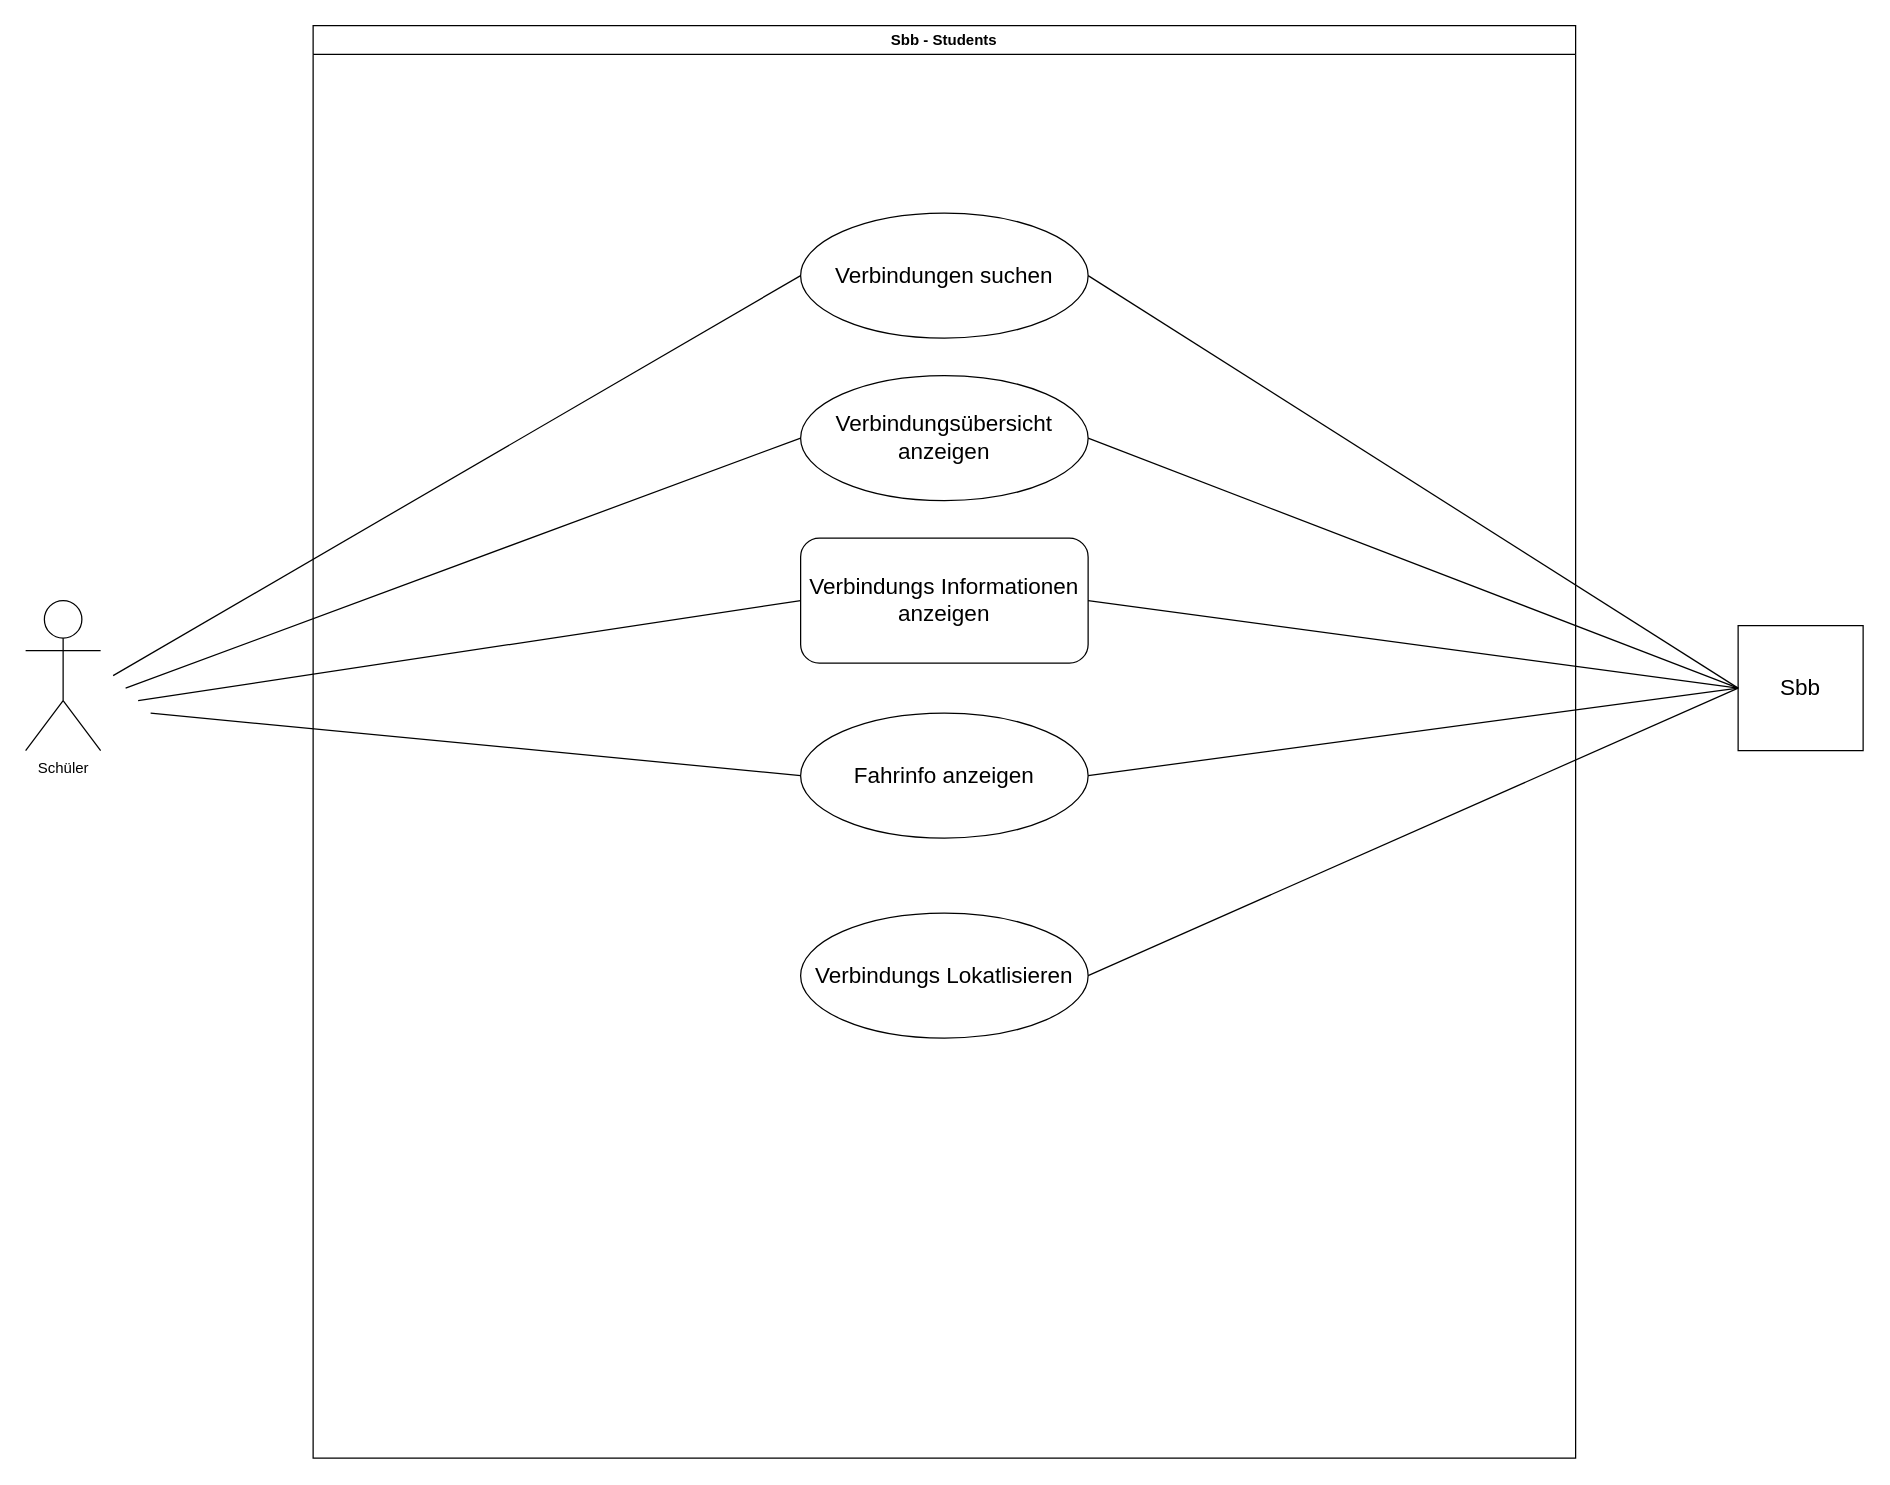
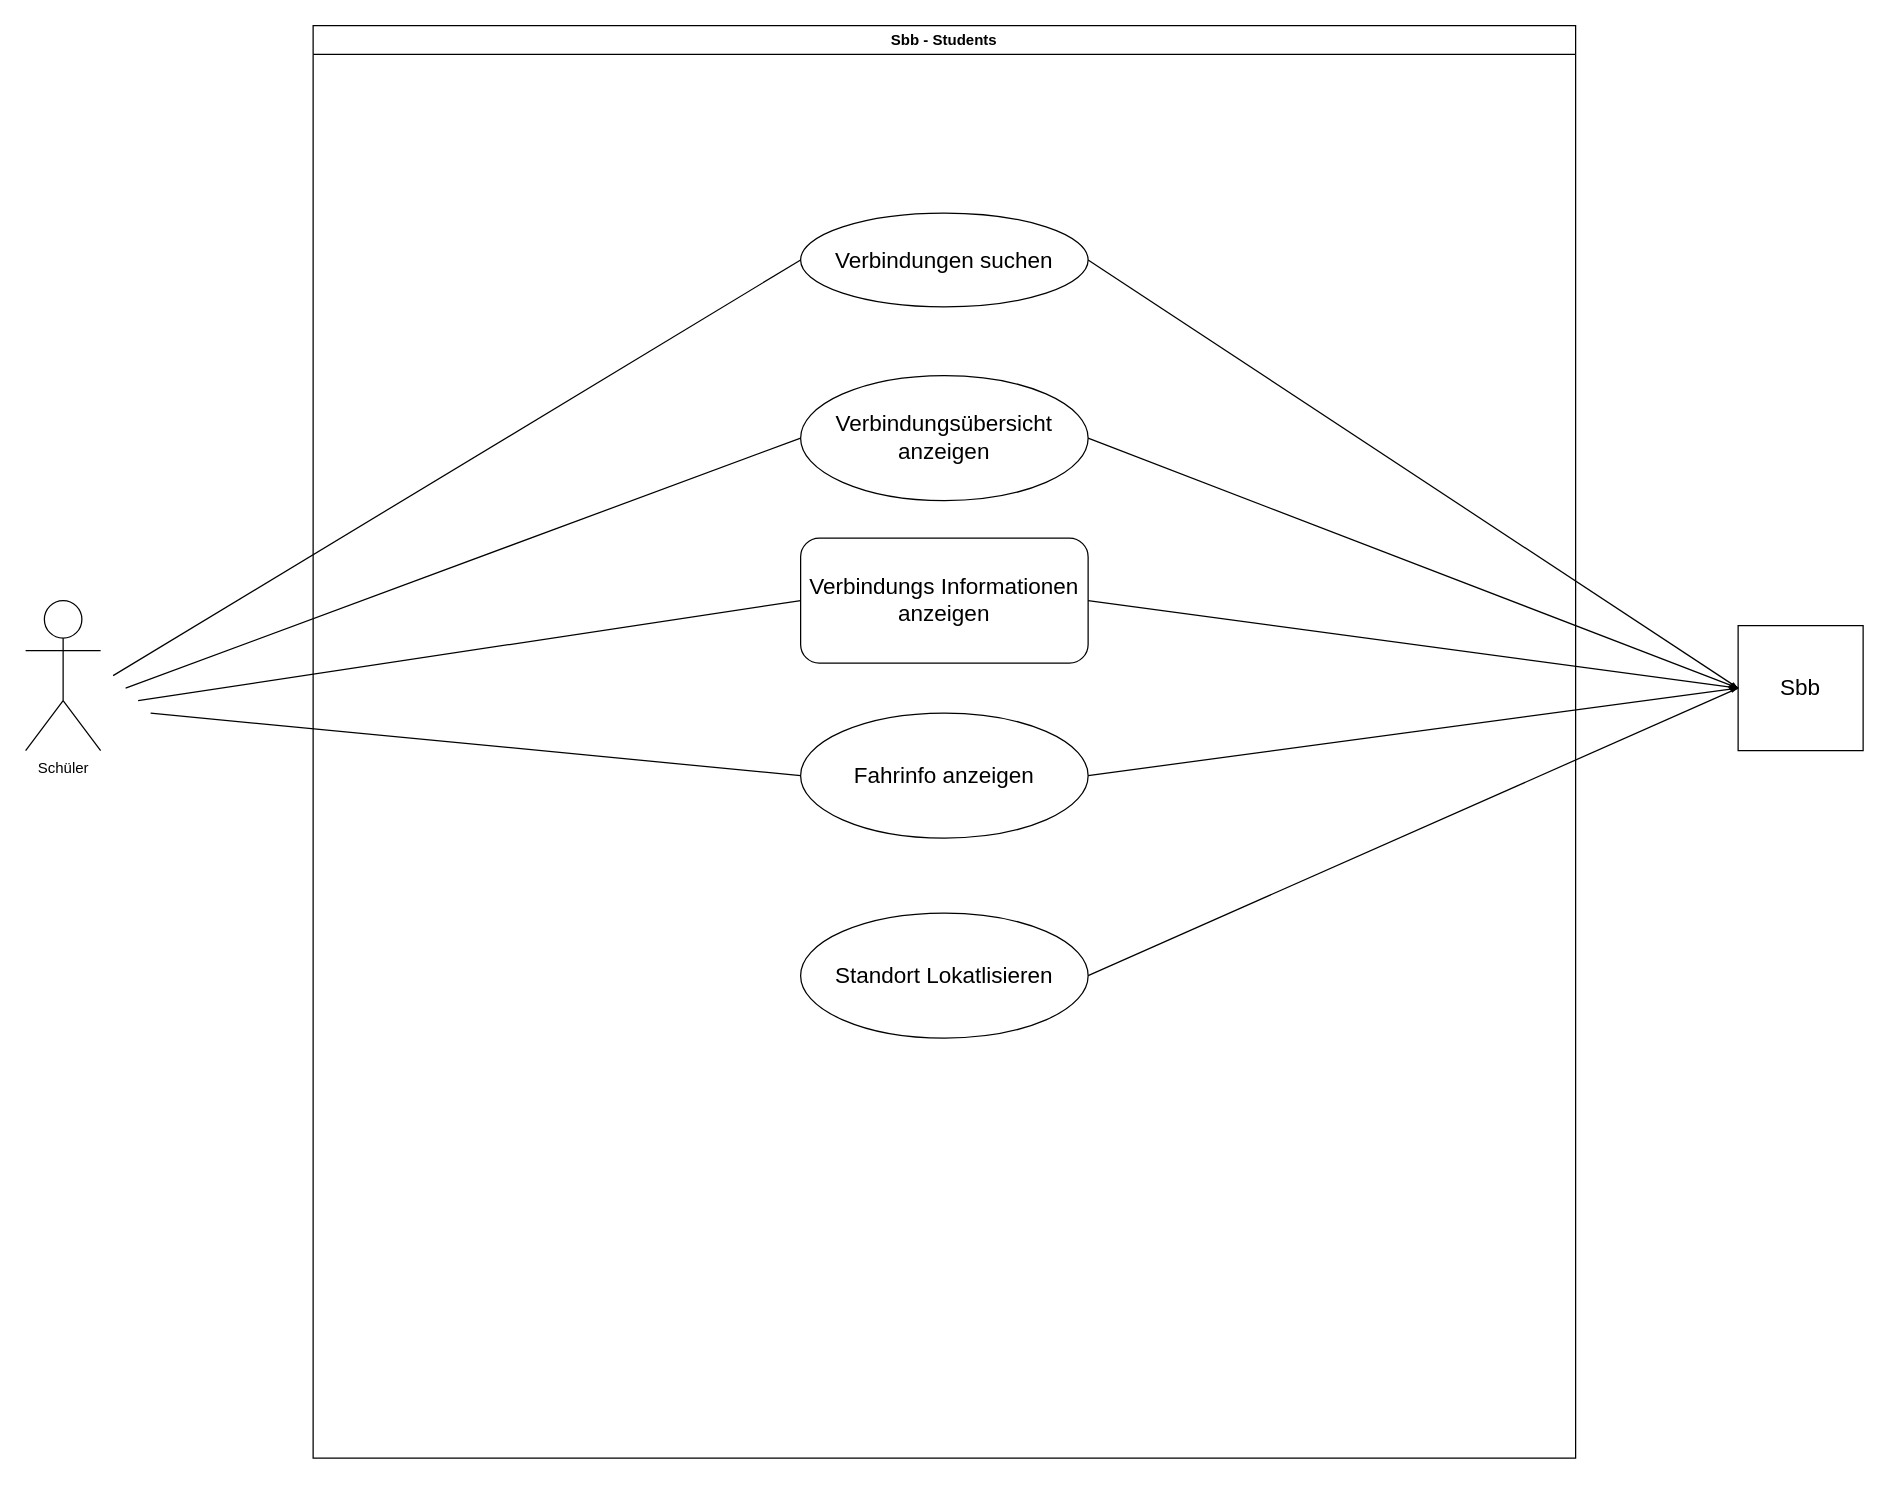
- <mxCell id="3" value="Verbindungen suchen" style="ellipse;whiteSpace=wrap;html=1;fontSize=18;" parent="2" vertex="1"><mxGeometry x="390" y="150" width="230" height="100" as="geometry" /></mxCell>
+ <mxCell id="3" value="Verbindungen suchen" style="ellipse;whiteSpace=wrap;html=1;fontSize=18;" parent="2" vertex="1"><mxGeometry x="390" y="150" width="230" height="75" as="geometry" /></mxCell>
- <mxCell id="12" value="" style="endArrow=none;html=1;fontSize=18;exitX=1;exitY=0.5;exitDx=0;exitDy=0;entryX=0;entryY=0.5;entryDx=0;entryDy=0;" parent="1" source="4" target="9" edge="1"><mxGeometry width="50" height="50" relative="1" as="geometry"><mxPoint x="880" y="360" as="sourcePoint" /><mxPoint x="1400" y="560" as="targetPoint" /></mxGeometry></mxCell>
+ <mxCell id="12" value="" style="endArrow=diamond;html=1;fontSize=18;exitX=1;exitY=0.5;exitDx=0;exitDy=0;entryX=0;entryY=0.5;entryDx=0;entryDy=0;" parent="1" source="4" target="9" edge="1"><mxGeometry width="50" height="50" relative="1" as="geometry"><mxPoint x="880" y="360" as="sourcePoint" /><mxPoint x="1400" y="560" as="targetPoint" /></mxGeometry></mxCell>
- <mxCell id="6" value="Verbindungs Lokatlisieren" style="ellipse;whiteSpace=wrap;html=1;fontSize=18;" parent="2" vertex="1"><mxGeometry x="390" y="710" width="230" height="100" as="geometry" /></mxCell>
+ <mxCell id="6" value="Standort Lokatlisieren" style="ellipse;whiteSpace=wrap;html=1;fontSize=18;" parent="2" vertex="1"><mxGeometry x="390" y="710" width="230" height="100" as="geometry" /></mxCell>
